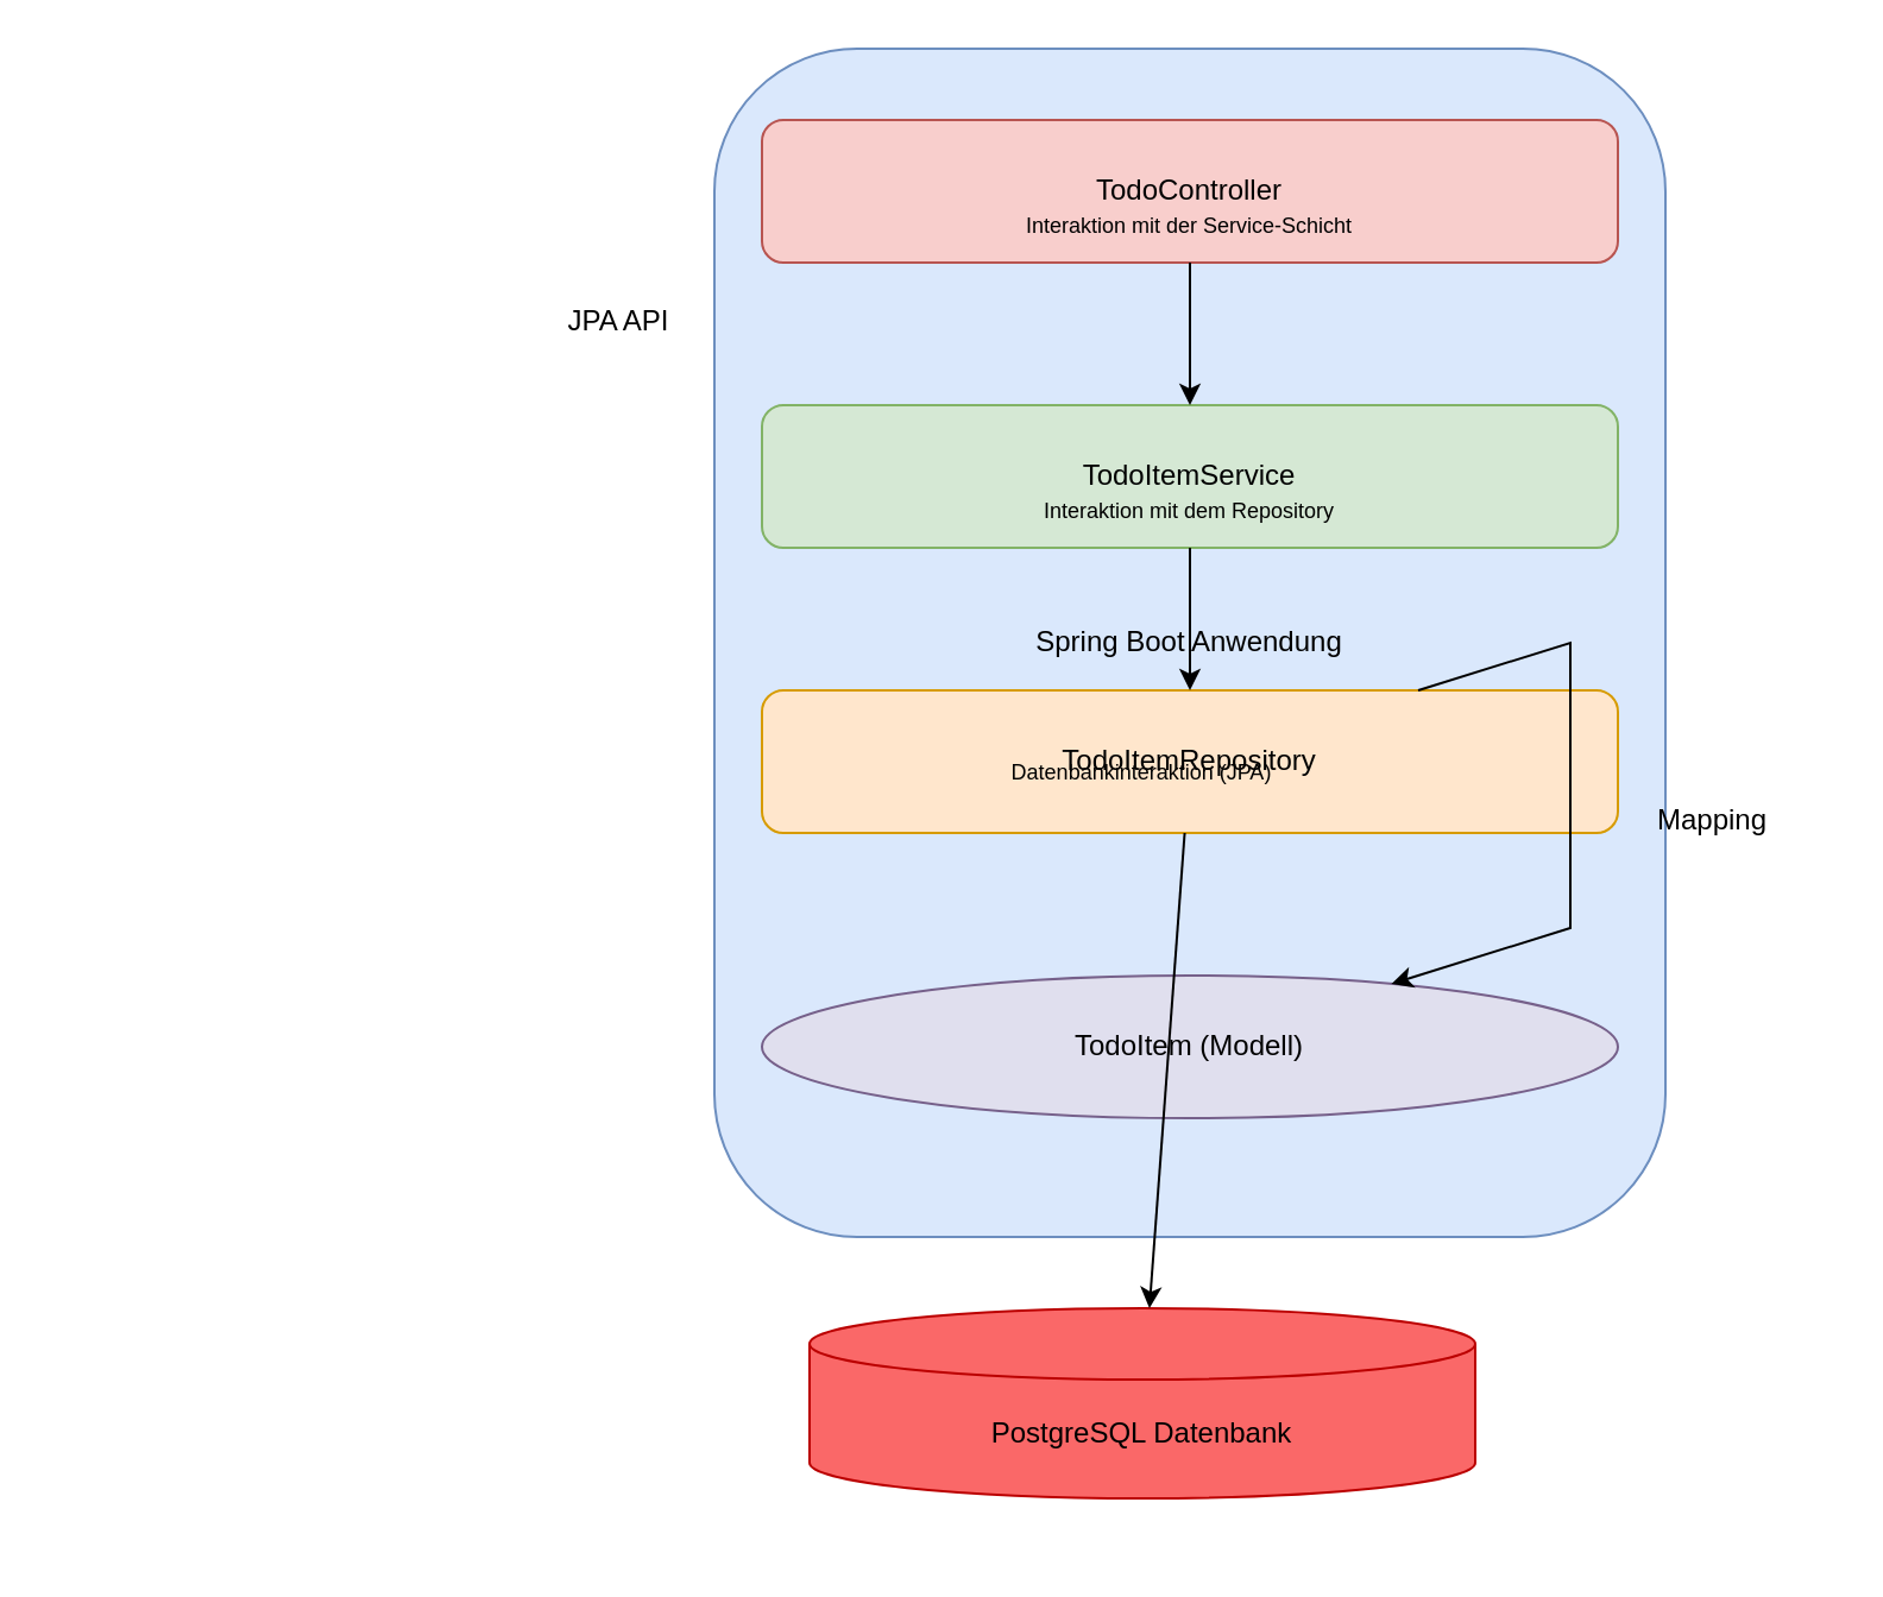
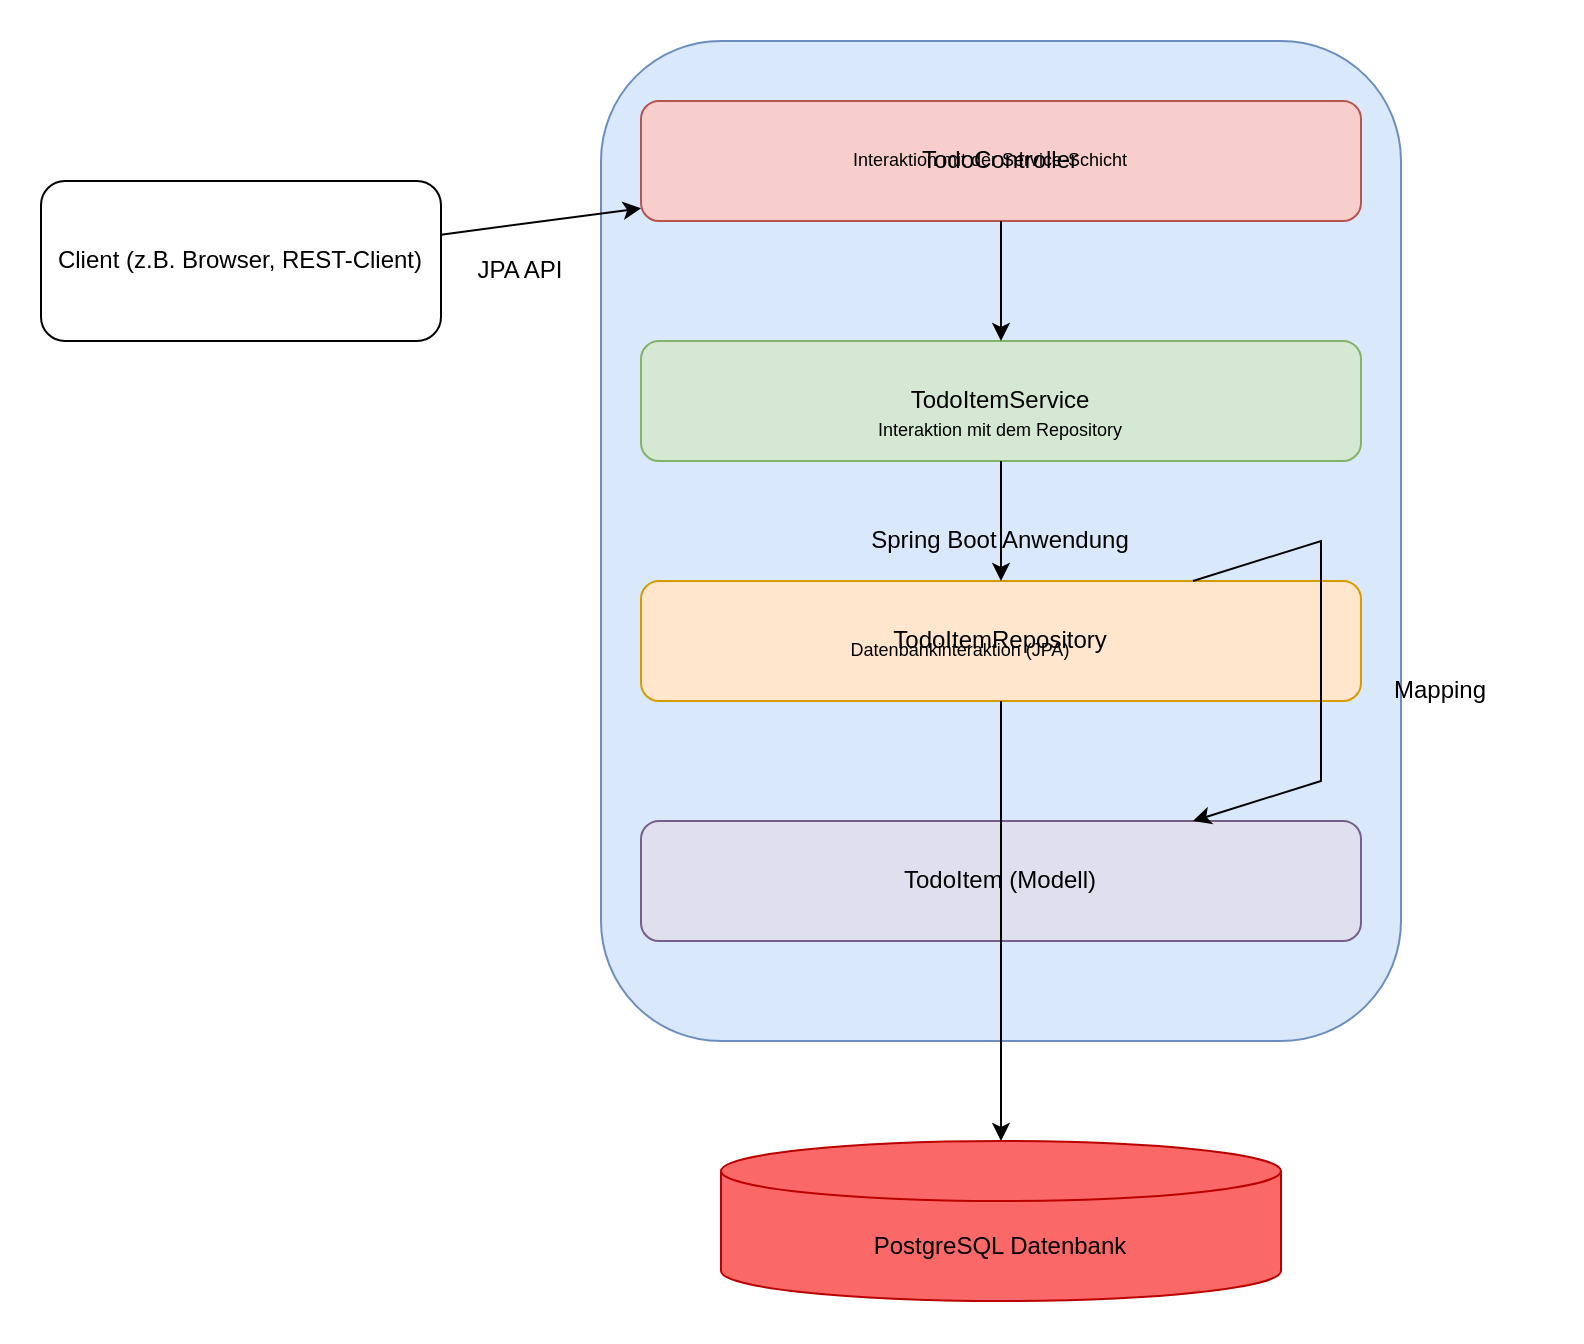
- <mxCell id="11" value="Interaktion mit der Service-Schicht" style="text;html=1;strokeColor=none;fillColor=none;align=center;verticalAlign=middle;whiteSpace=wrap;rounded=0;fontSize=9;" vertex="1" parent="3"><mxGeometry x="130" y="60" width="140" height="30" as="geometry" /></mxCell>
+ <mxCell id="11" value="Interaktion mit der Service-Schicht" style="text;html=1;strokeColor=none;fillColor=none;align=center;verticalAlign=middle;whiteSpace=wrap;rounded=0;fontSize=9;" vertex="1" parent="3"><mxGeometry x="125" y="45" width="140" height="30" as="geometry" /></mxCell>
+ <mxCell id="15" value="" style="endArrow=classic;html=1;rounded=0;" edge="1" parent="1" source="2" target="4"><mxGeometry width="50" height="50" relative="1" as="geometry"><mxPoint x="220" y="160" as="sourcePoint" /><mxPoint x="300" y="60" as="targetPoint" /></mxGeometry></mxCell>
+ <mxCell id="2" value="Client (z.B. Browser, REST-Client)" style="rounded=1;whiteSpace=wrap;html=1;" vertex="1" parent="1"><mxGeometry x="20" y="90" width="200" height="80" as="geometry" /></mxCell>
- <mxCell id="7" value="TodoItem (Modell)" style="ellipse;whiteSpace=wrap;html=1;fillColor=#e0dfee;strokeColor=#76608a;" vertex="1" parent="3"><mxGeometry x="20" y="390" width="360" height="60" as="geometry" /></mxCell>
+ <mxCell id="7" value="TodoItem (Modell)" style="rounded=1;whiteSpace=wrap;html=1;fillColor=#e0dfee;strokeColor=#76608a;" vertex="1" parent="3"><mxGeometry x="20" y="390" width="360" height="60" as="geometry" /></mxCell>
- <mxCell id="14" value="PostgreSQL Datenbank" style="shape=cylinder3;whiteSpace=wrap;html=1;boundedLbl=1;backgroundOutline=1;size=15;fillColor=#fa6868;strokeColor=#bb0000;" vertex="1" parent="1"><mxGeometry x="340" y="550" width="280" height="80" as="geometry" /></mxCell>
+ <mxCell id="14" value="PostgreSQL Datenbank" style="shape=cylinder3;whiteSpace=wrap;html=1;boundedLbl=1;backgroundOutline=1;size=15;fillColor=#fa6868;strokeColor=#bb0000;" vertex="1" parent="1"><mxGeometry x="360" y="570" width="280" height="80" as="geometry" /></mxCell>
